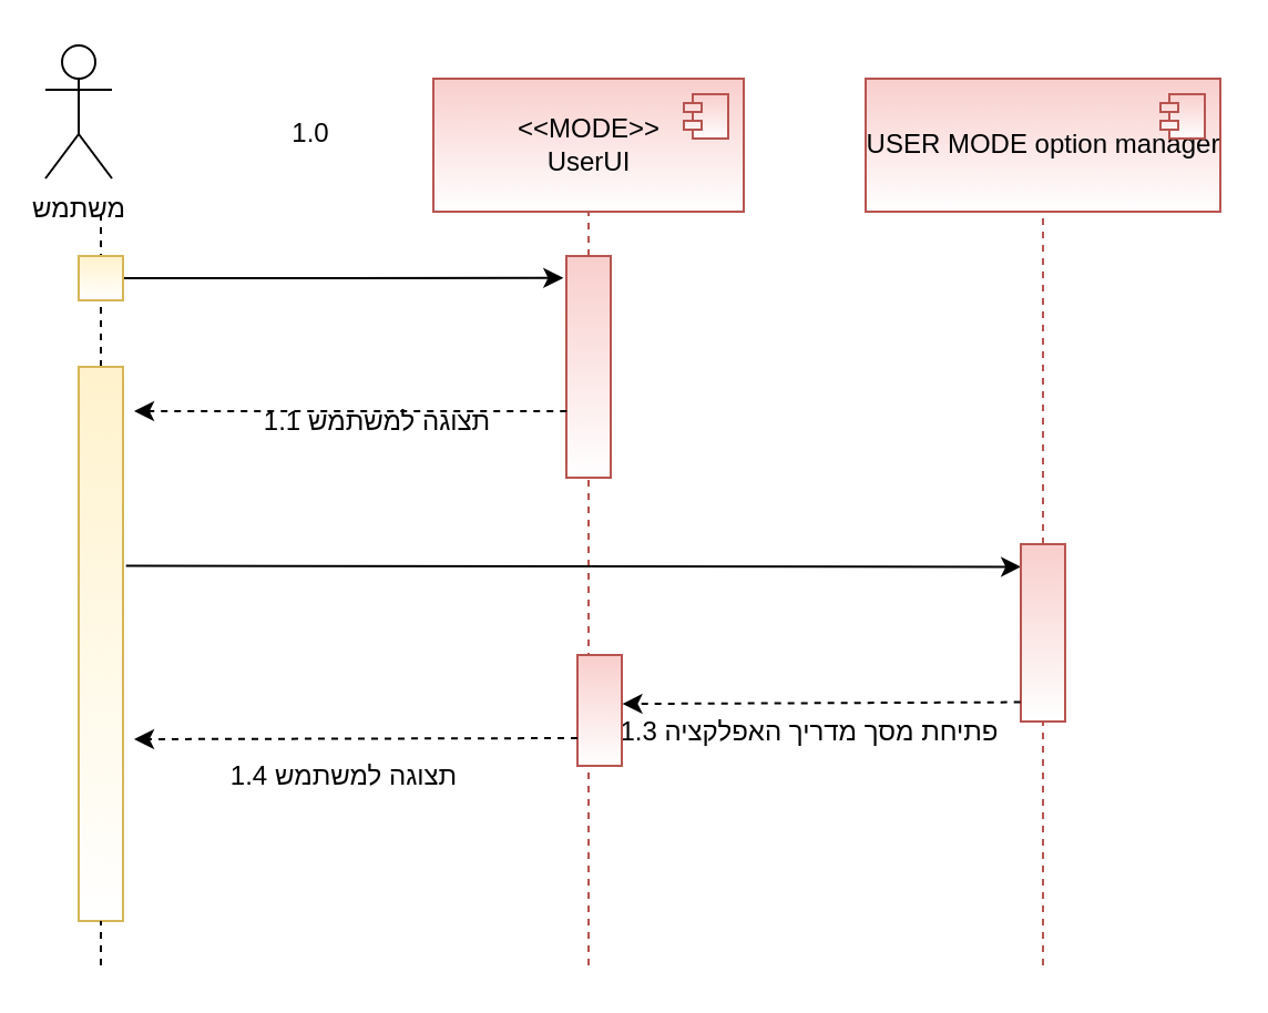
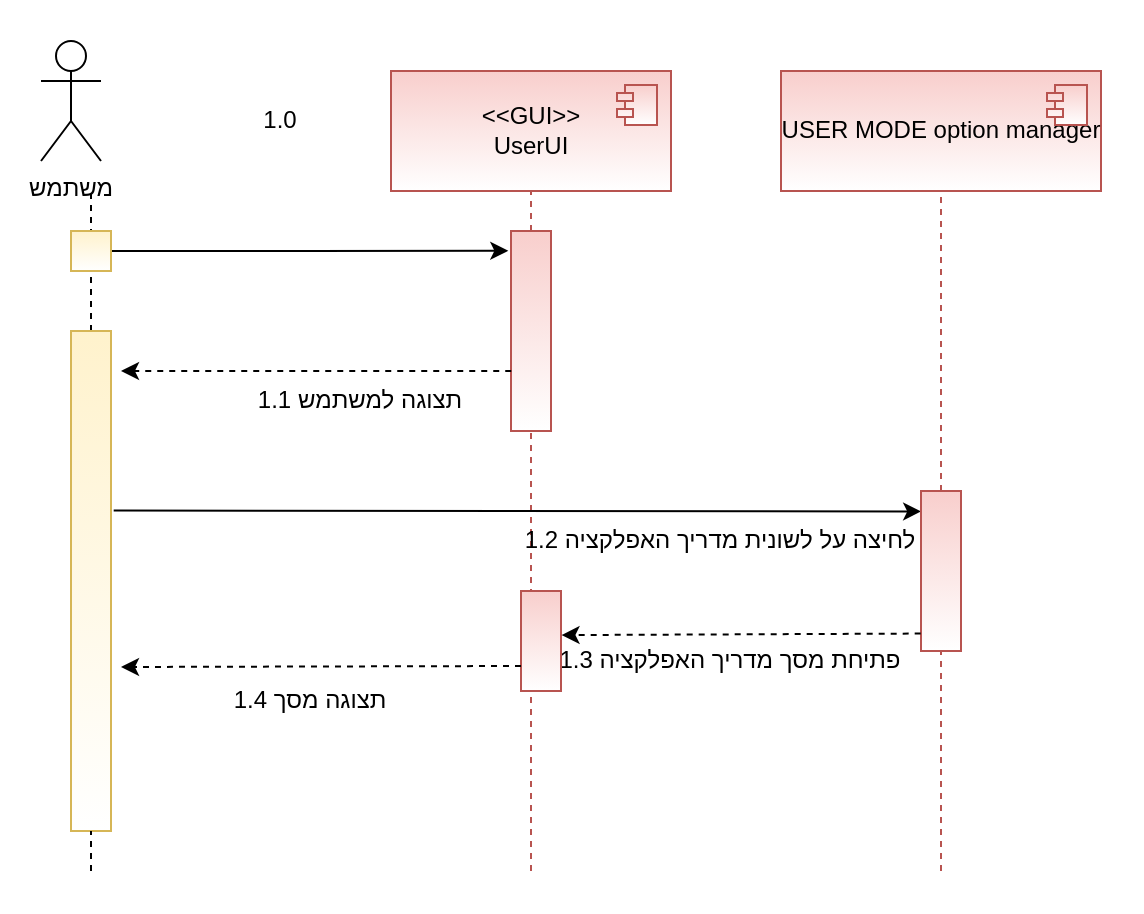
- <mxCell id="16" value="&lt;span&gt;&amp;lt;&amp;lt;MODE&amp;gt;&amp;gt;&lt;/span&gt;&lt;br&gt;&lt;span&gt;UserUI&lt;/span&gt;" style="html=1;dropTarget=0;fillColor=#f8cecc;strokeColor=#b85450;gradientColor=#ffffff;" parent="1" vertex="1"><mxGeometry x="195" y="35" width="140" height="60" as="geometry" /></mxCell>
+ <mxCell id="16" value="&lt;span&gt;&amp;lt;&amp;lt;GUI&amp;gt;&amp;gt;&lt;/span&gt;&lt;br&gt;&lt;span&gt;UserUI&lt;/span&gt;" style="html=1;dropTarget=0;fillColor=#f8cecc;strokeColor=#b85450;gradientColor=#ffffff;" parent="1" vertex="1"><mxGeometry x="195" y="35" width="140" height="60" as="geometry" /></mxCell>
- <mxCell id="13" value="תצוגה למשתמש 1.1" style="text;html=1;strokeColor=none;fillColor=none;align=center;verticalAlign=middle;whiteSpace=wrap;rounded=0;textDirection=rtl;" parent="1" vertex="1"><mxGeometry x="115" y="175" width="110" height="30" as="geometry" /></mxCell>
+ <mxCell id="13" value="תצוגה למשתמש 1.1" style="text;html=1;strokeColor=none;fillColor=none;align=center;verticalAlign=middle;whiteSpace=wrap;rounded=0;textDirection=rtl;" parent="1" vertex="1"><mxGeometry x="125" y="185" width="110" height="30" as="geometry" /></mxCell>
+ <mxCell id="15" value="לחיצה על לשונית מדריך האפלקציה 1.2" style="text;html=1;strokeColor=none;fillColor=none;align=center;verticalAlign=middle;whiteSpace=wrap;rounded=0;textDirection=rtl;" parent="1" vertex="1"><mxGeometry x="260" y="255" width="200" height="30" as="geometry" /></mxCell>
- <mxCell id="22" value="תצוגה למשתמש 1.4" style="text;html=1;strokeColor=none;fillColor=none;align=center;verticalAlign=middle;whiteSpace=wrap;rounded=0;textDirection=rtl;" parent="1" vertex="1"><mxGeometry x="100" y="335" width="110" height="30" as="geometry" /></mxCell>
+ <mxCell id="22" value="תצוגה מסך 1.4" style="text;html=1;strokeColor=none;fillColor=none;align=center;verticalAlign=middle;whiteSpace=wrap;rounded=0;textDirection=rtl;" parent="1" vertex="1"><mxGeometry x="100" y="335" width="110" height="30" as="geometry" /></mxCell>
